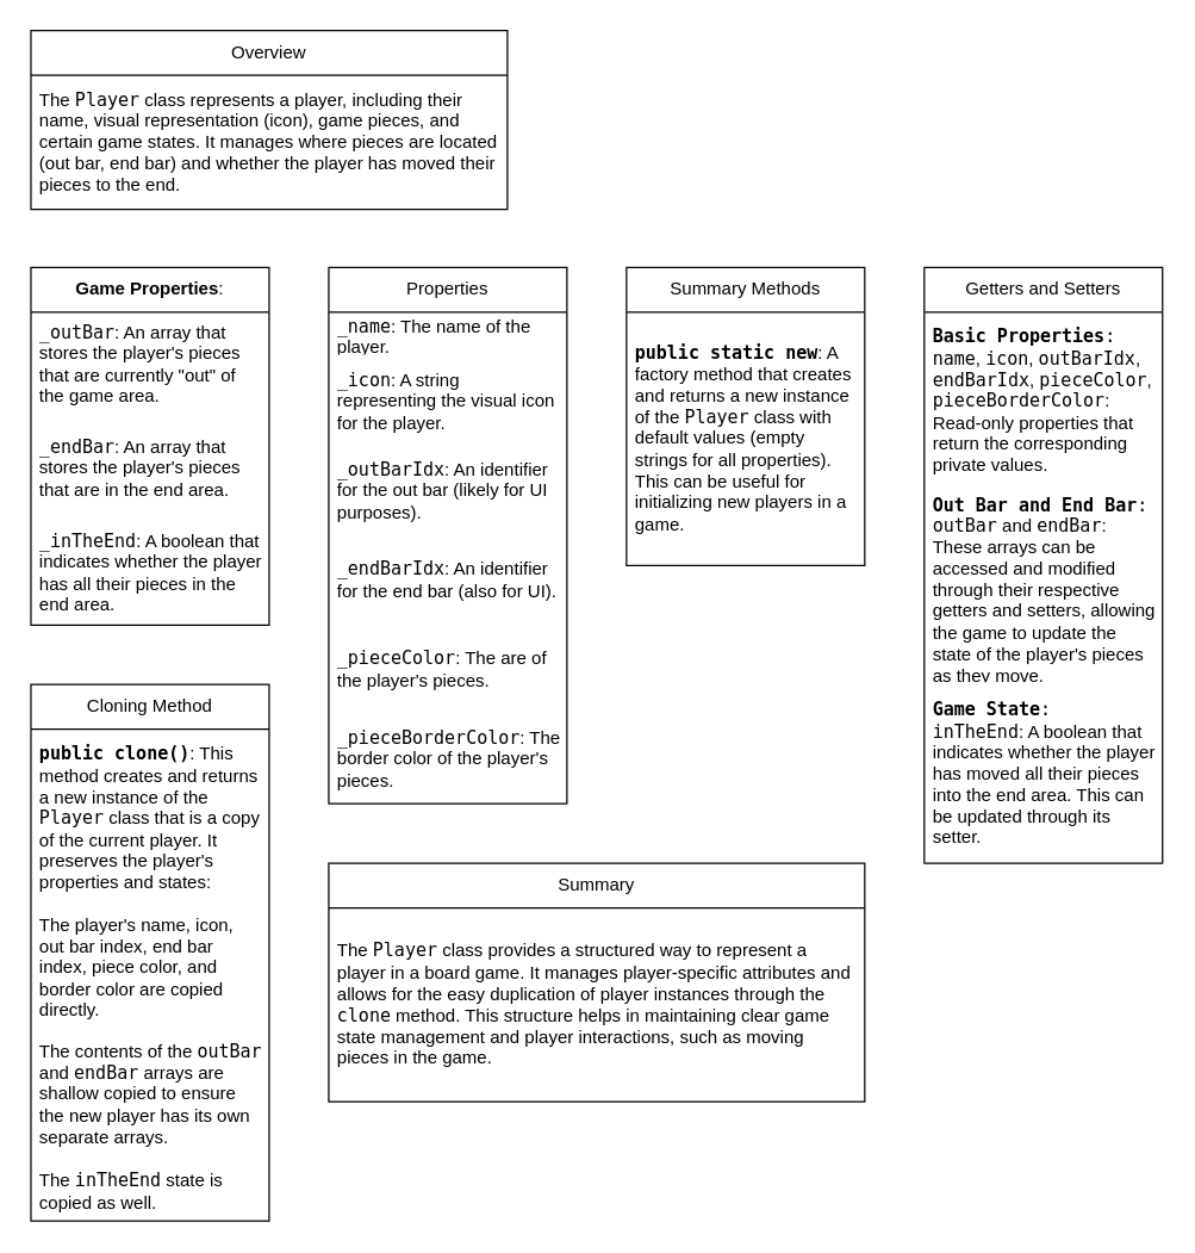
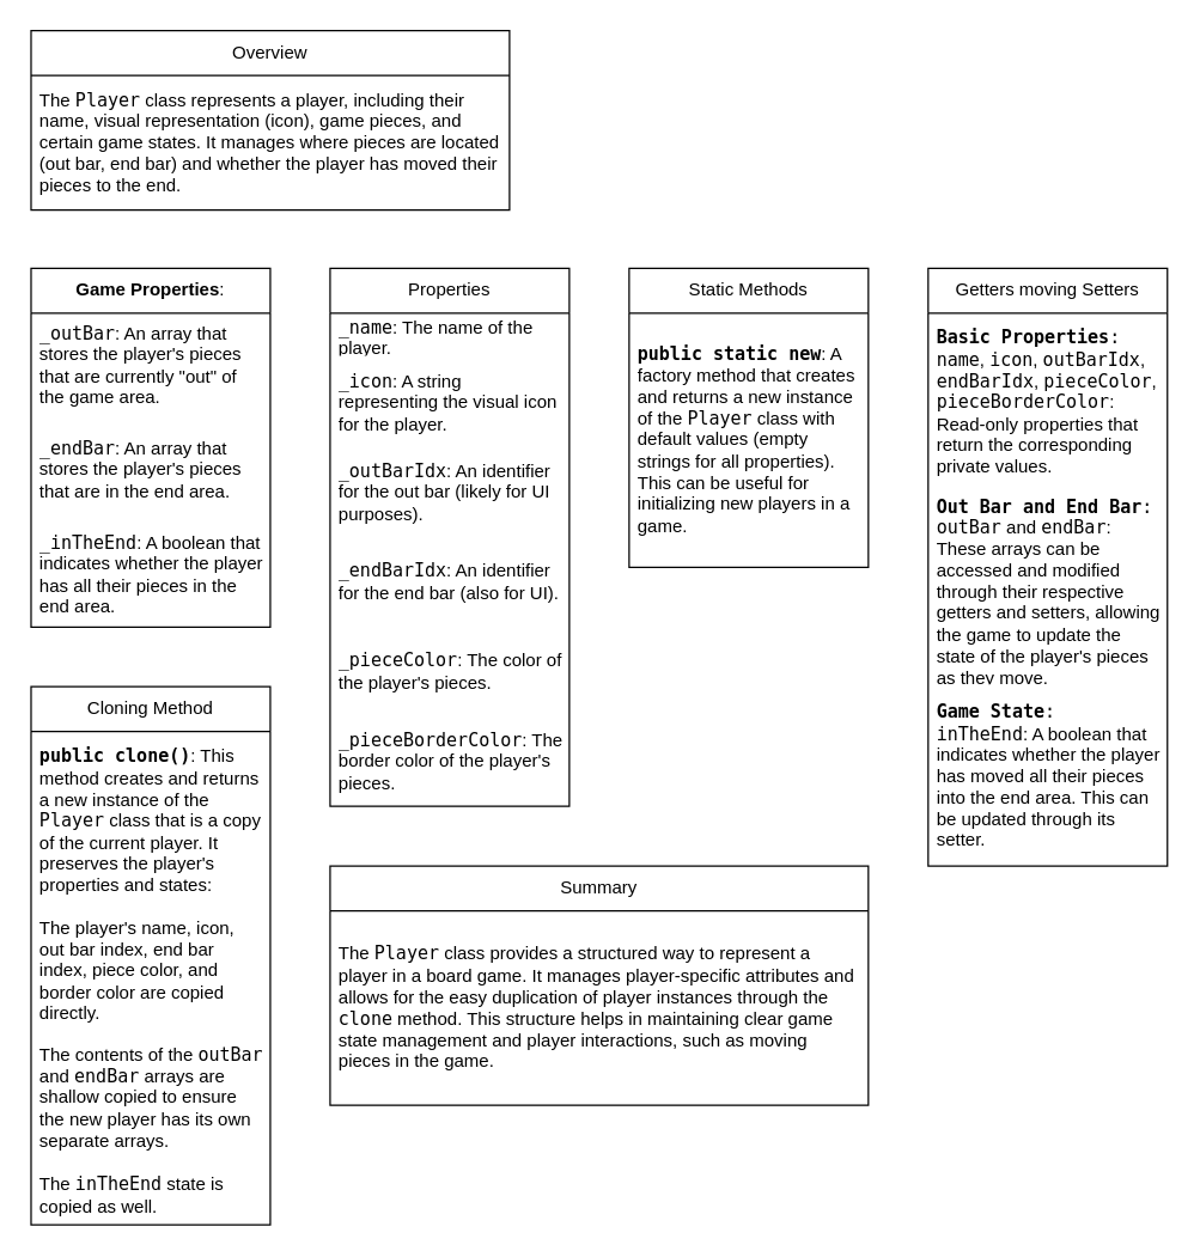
- <mxCell id="15" value="Summary Methods" style="swimlane;fontStyle=0;childLayout=stackLayout;horizontal=1;startSize=30;horizontalStack=0;resizeParent=1;resizeParentMax=0;resizeLast=0;collapsible=1;marginBottom=0;whiteSpace=wrap;html=1;" vertex="1" parent="1"><mxGeometry x="420" y="179" width="160" height="200" as="geometry" /></mxCell>
+ <mxCell id="15" value="Static Methods" style="swimlane;fontStyle=0;childLayout=stackLayout;horizontal=1;startSize=30;horizontalStack=0;resizeParent=1;resizeParentMax=0;resizeLast=0;collapsible=1;marginBottom=0;whiteSpace=wrap;html=1;" vertex="1" parent="1"><mxGeometry x="420" y="179" width="160" height="200" as="geometry" /></mxCell>
- <mxCell id="17" value="Getters and Setters" style="swimlane;fontStyle=0;childLayout=stackLayout;horizontal=1;startSize=30;horizontalStack=0;resizeParent=1;resizeParentMax=0;resizeLast=0;collapsible=1;marginBottom=0;whiteSpace=wrap;html=1;" vertex="1" parent="1"><mxGeometry x="620" y="179" width="160" height="400" as="geometry" /></mxCell>
+ <mxCell id="17" value="Getters moving Setters" style="swimlane;fontStyle=0;childLayout=stackLayout;horizontal=1;startSize=30;horizontalStack=0;resizeParent=1;resizeParentMax=0;resizeLast=0;collapsible=1;marginBottom=0;whiteSpace=wrap;html=1;" vertex="1" parent="1"><mxGeometry x="620" y="179" width="160" height="400" as="geometry" /></mxCell>
- <mxCell id="13" value="&lt;code&gt;_pieceColor&lt;/code&gt;: The are of the player's pieces." style="text;strokeColor=none;fillColor=none;align=left;verticalAlign=middle;spacingLeft=4;spacingRight=4;overflow=hidden;points=[[0,0.5],[1,0.5]];portConstraint=eastwest;rotatable=0;whiteSpace=wrap;html=1;" vertex="1" parent="8"><mxGeometry y="240" width="160" height="60" as="geometry" /></mxCell>
+ <mxCell id="13" value="&lt;code&gt;_pieceColor&lt;/code&gt;: The color of the player's pieces." style="text;strokeColor=none;fillColor=none;align=left;verticalAlign=middle;spacingLeft=4;spacingRight=4;overflow=hidden;points=[[0,0.5],[1,0.5]];portConstraint=eastwest;rotatable=0;whiteSpace=wrap;html=1;" vertex="1" parent="8"><mxGeometry y="240" width="160" height="60" as="geometry" /></mxCell>
